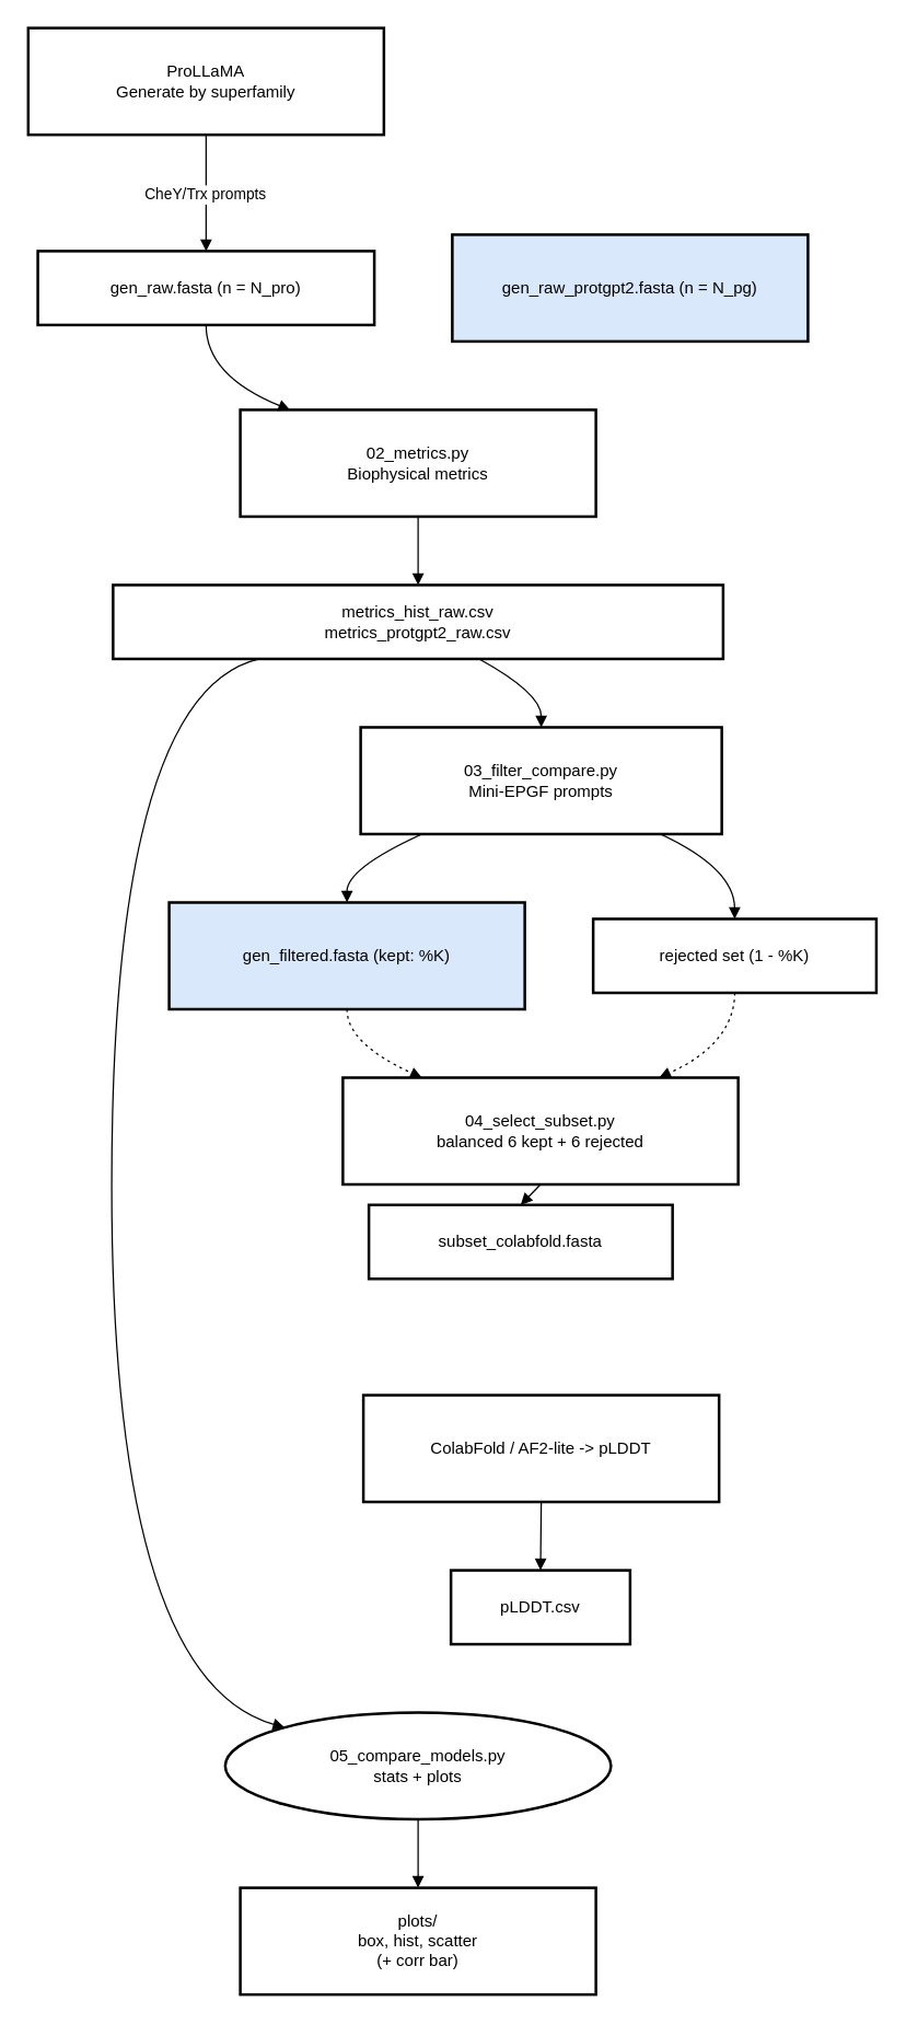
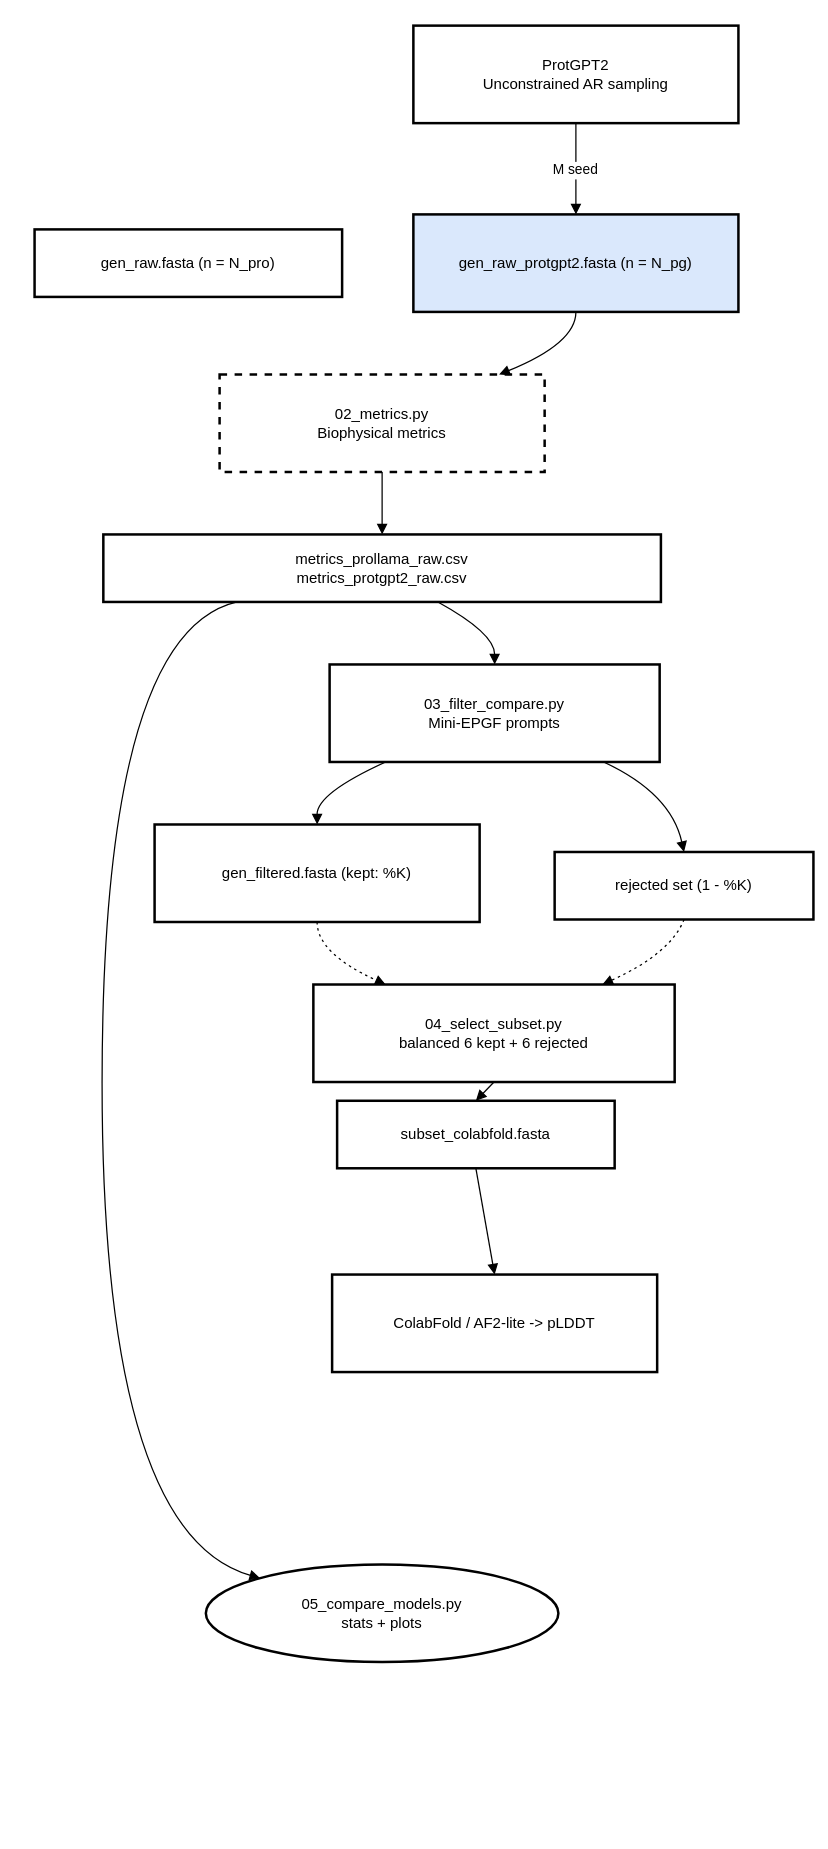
- <mxCell id="2" value="ProLLaMA&#10;Generate by superfamily" style="whiteSpace=wrap;strokeWidth=2;" vertex="1" parent="1"><mxGeometry x="20" y="20" width="260" height="78" as="geometry" /></mxCell>
+ <mxCell id="3" value="ProtGPT2&#10;Unconstrained AR sampling" style="whiteSpace=wrap;strokeWidth=2;" vertex="1" parent="1"><mxGeometry x="330" y="20" width="260" height="78" as="geometry" /></mxCell>
+ <mxCell id="18" value="M seed" style="curved=1;startArrow=none;endArrow=block;exitX=0.5;exitY=1;entryX=0.5;entryY=0;rounded=0;" edge="1" parent="1" source="3" target="5"><mxGeometry relative="1" as="geometry"><Array as="points" /></mxGeometry></mxCell>
- <mxCell id="17" value="CheY/Trx prompts" style="curved=1;startArrow=none;endArrow=block;exitX=0.5;exitY=1;entryX=0.5;entryY=0;rounded=0;" edge="1" parent="1" source="2" target="4"><mxGeometry relative="1" as="geometry"><Array as="points" /></mxGeometry></mxCell>
- <mxCell id="19" value="" style="curved=1;startArrow=none;endArrow=block;exitX=0.5;exitY=1;entryX=0.14;entryY=0;rounded=0;" edge="1" parent="1" source="4" target="6"><mxGeometry relative="1" as="geometry"><Array as="points"><mxPoint x="150" y="274" /></Array></mxGeometry></mxCell>
+ <mxCell id="20" value="" style="curved=1;startArrow=none;endArrow=block;exitX=0.5;exitY=1;entryX=0.86;entryY=0;rounded=0;" edge="1" parent="1" source="5" target="6"><mxGeometry relative="1" as="geometry"><Array as="points"><mxPoint x="460" y="274" /></Array></mxGeometry></mxCell>
- <mxCell id="6" value="02_metrics.py&#10;Biophysical metrics" style="whiteSpace=wrap;strokeWidth=2;" vertex="1" parent="1"><mxGeometry x="175" y="299" width="260" height="78" as="geometry" /></mxCell>
+ <mxCell id="6" value="02_metrics.py&#10;Biophysical metrics" style="whiteSpace=wrap;strokeWidth=2;dashed=1;" vertex="1" parent="1"><mxGeometry x="175" y="299" width="260" height="78" as="geometry" /></mxCell>
- <mxCell id="7" value="metrics_hist_raw.csv&#10;metrics_protgpt2_raw.csv" style="whiteSpace=wrap;strokeWidth=2;" vertex="1" parent="1"><mxGeometry x="82" y="427" width="446" height="54" as="geometry" /></mxCell>
+ <mxCell id="7" value="metrics_prollama_raw.csv&#10;metrics_protgpt2_raw.csv" style="whiteSpace=wrap;strokeWidth=2;" vertex="1" parent="1"><mxGeometry x="82" y="427" width="446" height="54" as="geometry" /></mxCell>
- <mxCell id="9" value="gen_filtered.fasta (kept: %K)" style="whiteSpace=wrap;strokeWidth=2;fillColor=#dae8fc;" vertex="1" parent="1"><mxGeometry x="123" y="659" width="260" height="78" as="geometry" /></mxCell>
+ <mxCell id="9" value="gen_filtered.fasta (kept: %K)" style="whiteSpace=wrap;strokeWidth=2;" vertex="1" parent="1"><mxGeometry x="123" y="659" width="260" height="78" as="geometry" /></mxCell>
- <mxCell id="10" value="rejected set (1 - %K)" style="whiteSpace=wrap;strokeWidth=2;" vertex="1" parent="1"><mxGeometry x="433" y="671" width="207" height="54" as="geometry" /></mxCell>
+ <mxCell id="10" value="rejected set (1 - %K)" style="whiteSpace=wrap;strokeWidth=2;" vertex="1" parent="1"><mxGeometry x="443" y="681" width="207" height="54" as="geometry" /></mxCell>
+ <mxCell id="28" value="" style="curved=1;startArrow=none;endArrow=block;exitX=0.5;exitY=1;entryX=0.5;entryY=0;rounded=0;" edge="1" parent="1" source="12" target="13"><mxGeometry relative="1" as="geometry"><Array as="points" /></mxGeometry></mxCell>
- <mxCell id="29" value="" style="curved=1;startArrow=none;endArrow=block;exitX=0.5;exitY=1;entryX=0.5;entryY=0;rounded=0;" edge="1" parent="1" source="13" target="14"><mxGeometry relative="1" as="geometry"><Array as="points" /></mxGeometry></mxCell>
- <mxCell id="14" value="pLDDT.csv" style="whiteSpace=wrap;strokeWidth=2;" vertex="1" parent="1"><mxGeometry x="329" y="1147" width="131" height="54" as="geometry" /></mxCell>
- <mxCell id="31" value="" style="curved=1;startArrow=none;endArrow=block;exitX=0.5;exitY=1;entryX=0.5;entryY=0;rounded=0;" edge="1" parent="1" source="15" target="16"><mxGeometry relative="1" as="geometry"><Array as="points" /></mxGeometry></mxCell>
- <mxCell id="16" value="plots/&#10;box, hist, scatter&#10;(+ corr bar)" style="whiteSpace=wrap;strokeWidth=2;" vertex="1" parent="1"><mxGeometry x="175" y="1379" width="260" height="78" as="geometry" /></mxCell>
